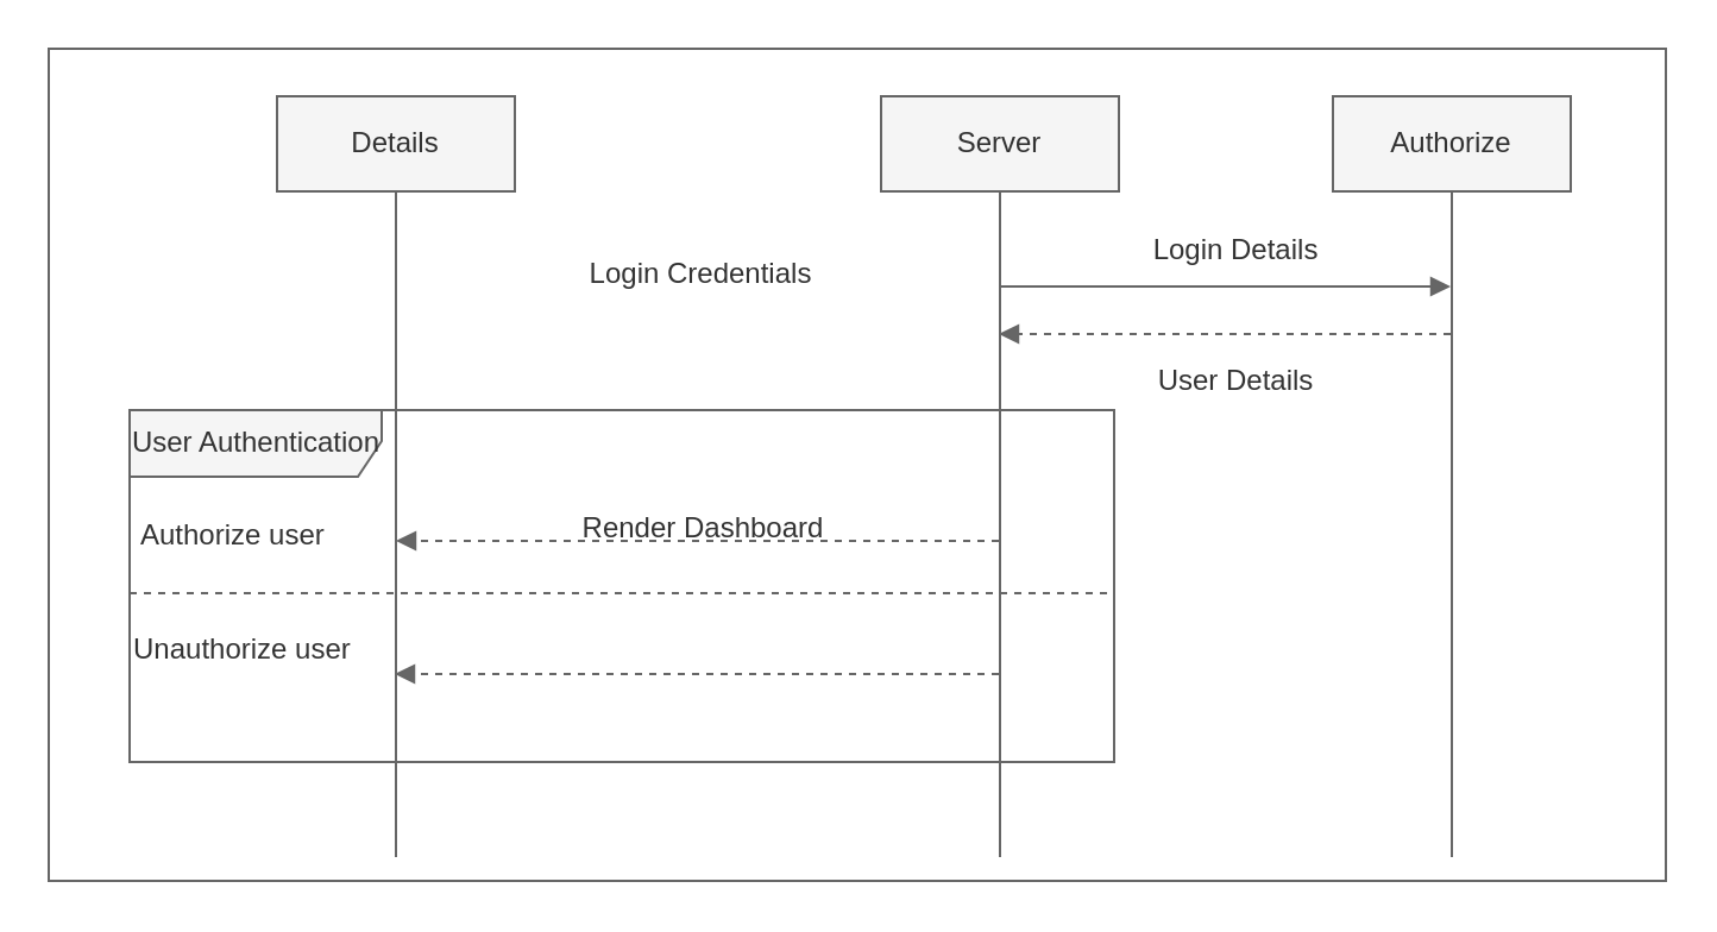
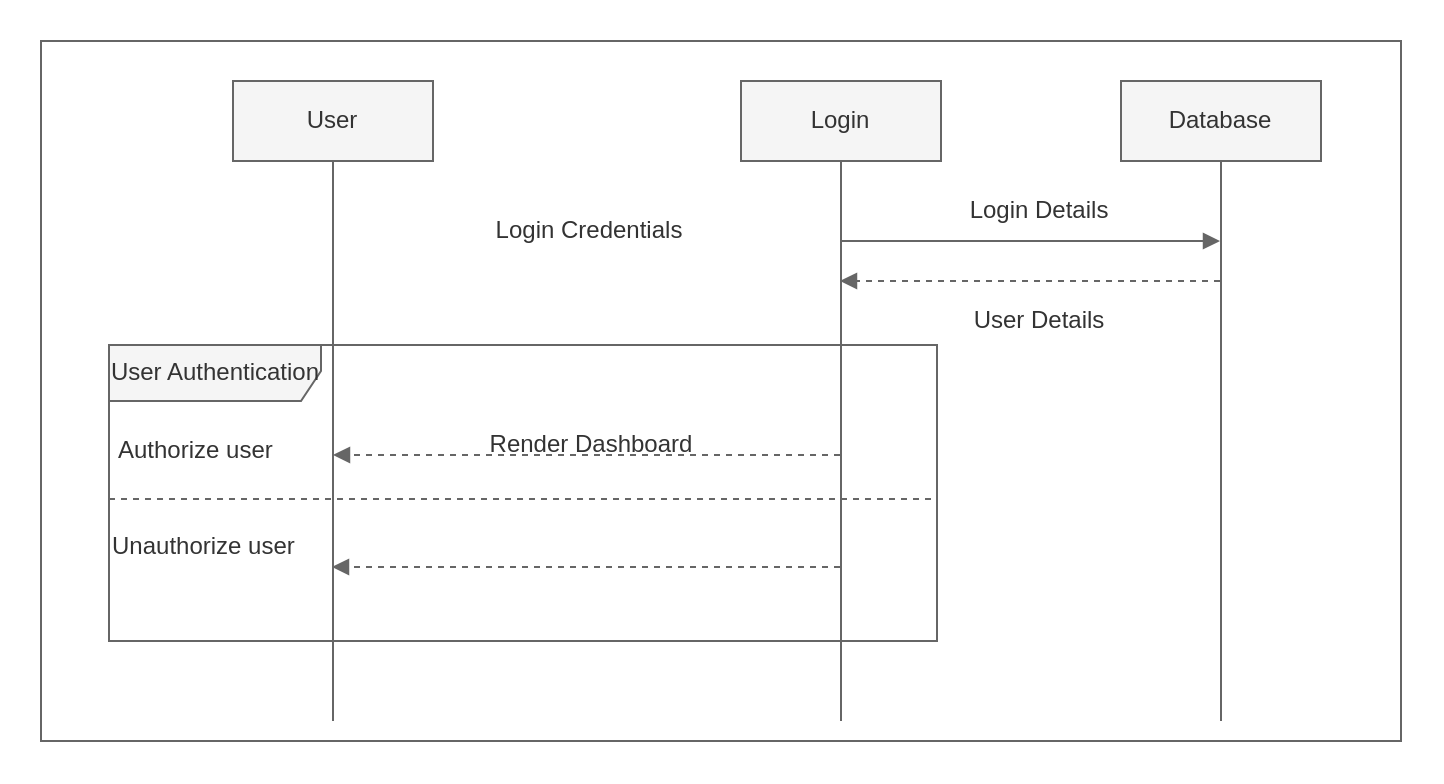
- <mxCell id="14" value="Details" style="shape=umlLifeline;perimeter=lifelinePerimeter;whiteSpace=wrap;html=1;container=1;collapsible=0;recursiveResize=0;outlineConnect=0;lifelineDashed=0;fillColor=#f5f5f5;fontColor=#333333;strokeColor=#666666;" parent="1" vertex="1"><mxGeometry x="116" y="40" width="100" height="320" as="geometry" /></mxCell>
+ <mxCell id="14" value="User" style="shape=umlLifeline;perimeter=lifelinePerimeter;whiteSpace=wrap;html=1;container=1;collapsible=0;recursiveResize=0;outlineConnect=0;lifelineDashed=0;fillColor=#f5f5f5;fontColor=#333333;strokeColor=#666666;" parent="1" vertex="1"><mxGeometry x="116" y="40" width="100" height="320" as="geometry" /></mxCell>
- <mxCell id="16" value="Server" style="shape=umlLifeline;perimeter=lifelinePerimeter;whiteSpace=wrap;html=1;container=1;collapsible=0;recursiveResize=0;outlineConnect=0;lifelineDashed=0;fillColor=#f5f5f5;fontColor=#333333;strokeColor=#666666;" parent="1" vertex="1"><mxGeometry x="370" y="40" width="100" height="320" as="geometry" /></mxCell>
+ <mxCell id="16" value="Login" style="shape=umlLifeline;perimeter=lifelinePerimeter;whiteSpace=wrap;html=1;container=1;collapsible=0;recursiveResize=0;outlineConnect=0;lifelineDashed=0;fillColor=#f5f5f5;fontColor=#333333;strokeColor=#666666;" parent="1" vertex="1"><mxGeometry x="370" y="40" width="100" height="320" as="geometry" /></mxCell>
- <mxCell id="8" value="Authorize" style="shape=umlLifeline;perimeter=lifelinePerimeter;whiteSpace=wrap;html=1;container=1;collapsible=0;recursiveResize=0;outlineConnect=0;lifelineDashed=0;fillColor=#f5f5f5;fontColor=#333333;strokeColor=#666666;" parent="1" vertex="1"><mxGeometry x="560" y="40" width="100" height="320" as="geometry" /></mxCell>
+ <mxCell id="8" value="Database" style="shape=umlLifeline;perimeter=lifelinePerimeter;whiteSpace=wrap;html=1;container=1;collapsible=0;recursiveResize=0;outlineConnect=0;lifelineDashed=0;fillColor=#f5f5f5;fontColor=#333333;strokeColor=#666666;" parent="1" vertex="1"><mxGeometry x="560" y="40" width="100" height="320" as="geometry" /></mxCell>
